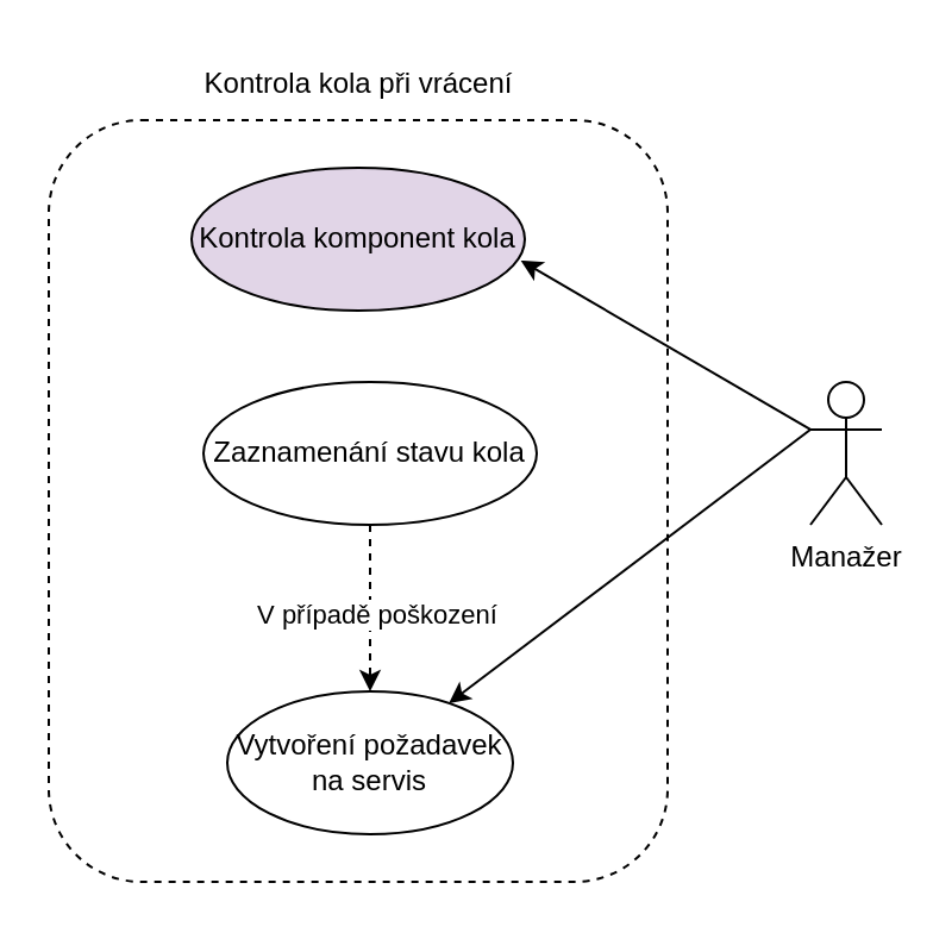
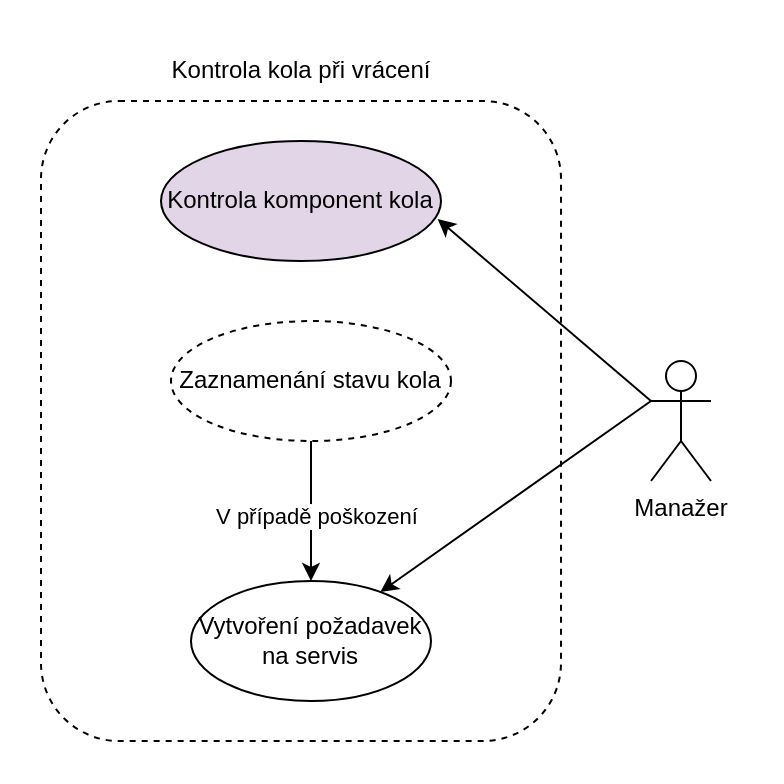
- <mxCell id="6" value="Zaznamenání stavu kola" style="ellipse;whiteSpace=wrap;html=1;" vertex="1" parent="1"><mxGeometry x="85" y="160" width="140" height="60" as="geometry" /></mxCell>
+ <mxCell id="6" value="Zaznamenání stavu kola" style="ellipse;whiteSpace=wrap;html=1;dashed=1;" vertex="1" parent="1"><mxGeometry x="85" y="160" width="140" height="60" as="geometry" /></mxCell>
- <mxCell id="2" value="Manažer" style="shape=umlActor;verticalLabelPosition=bottom;verticalAlign=top;html=1;outlineConnect=0;" vertex="1" parent="1"><mxGeometry x="340" y="160" width="30" height="60" as="geometry" /></mxCell>
+ <mxCell id="2" value="Manažer" style="shape=umlActor;verticalLabelPosition=bottom;verticalAlign=top;html=1;outlineConnect=0;" vertex="1" parent="1"><mxGeometry x="325" y="180" width="30" height="60" as="geometry" /></mxCell>
- <mxCell id="8" value="" style="endArrow=classic;html=1;rounded=0;exitX=0.5;exitY=1;exitDx=0;exitDy=0;entryX=0.5;entryY=0;entryDx=0;entryDy=0;dashed=1;" edge="1" parent="1" source="6" target="7"><mxGeometry width="50" height="50" relative="1" as="geometry"><mxPoint x="180" y="270" as="sourcePoint" /><mxPoint x="150" y="290" as="targetPoint" /></mxGeometry></mxCell>
+ <mxCell id="8" value="" style="endArrow=classic;html=1;rounded=0;exitX=0.5;exitY=1;exitDx=0;exitDy=0;entryX=0.5;entryY=0;entryDx=0;entryDy=0;dashed=0;" edge="1" parent="1" source="6" target="7"><mxGeometry width="50" height="50" relative="1" as="geometry"><mxPoint x="180" y="270" as="sourcePoint" /><mxPoint x="150" y="290" as="targetPoint" /></mxGeometry></mxCell>
